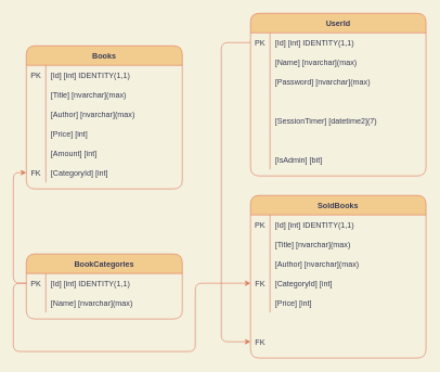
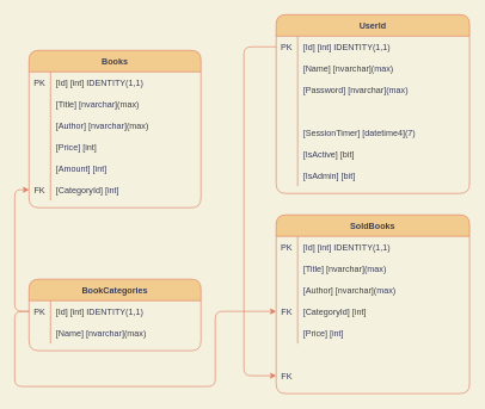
- <mxCell id="16" value="[SessionTimer] [datetime2](7)" style="shape=partialRectangle;overflow=hidden;connectable=0;fillColor=none;top=0;left=0;bottom=0;right=0;align=left;spacingLeft=6;strokeColor=#E07A5F;fontColor=#393C56;rounded=1;" parent="14" vertex="1"><mxGeometry x="30" width="240" height="30" as="geometry" /></mxCell>
+ <mxCell id="16" value="[SessionTimer] [datetime4](7)" style="shape=partialRectangle;overflow=hidden;connectable=0;fillColor=none;top=0;left=0;bottom=0;right=0;align=left;spacingLeft=6;strokeColor=#E07A5F;fontColor=#393C56;rounded=1;" parent="14" vertex="1"><mxGeometry x="30" width="240" height="30" as="geometry" /></mxCell>
+ <mxCell id="19" value="[IsActive] [bit]" style="shape=partialRectangle;overflow=hidden;connectable=0;fillColor=none;top=0;left=0;bottom=0;right=0;align=left;spacingLeft=6;strokeColor=#E07A5F;fontColor=#393C56;rounded=1;" parent="17" vertex="1"><mxGeometry x="30" width="240" height="30" as="geometry" /></mxCell>
